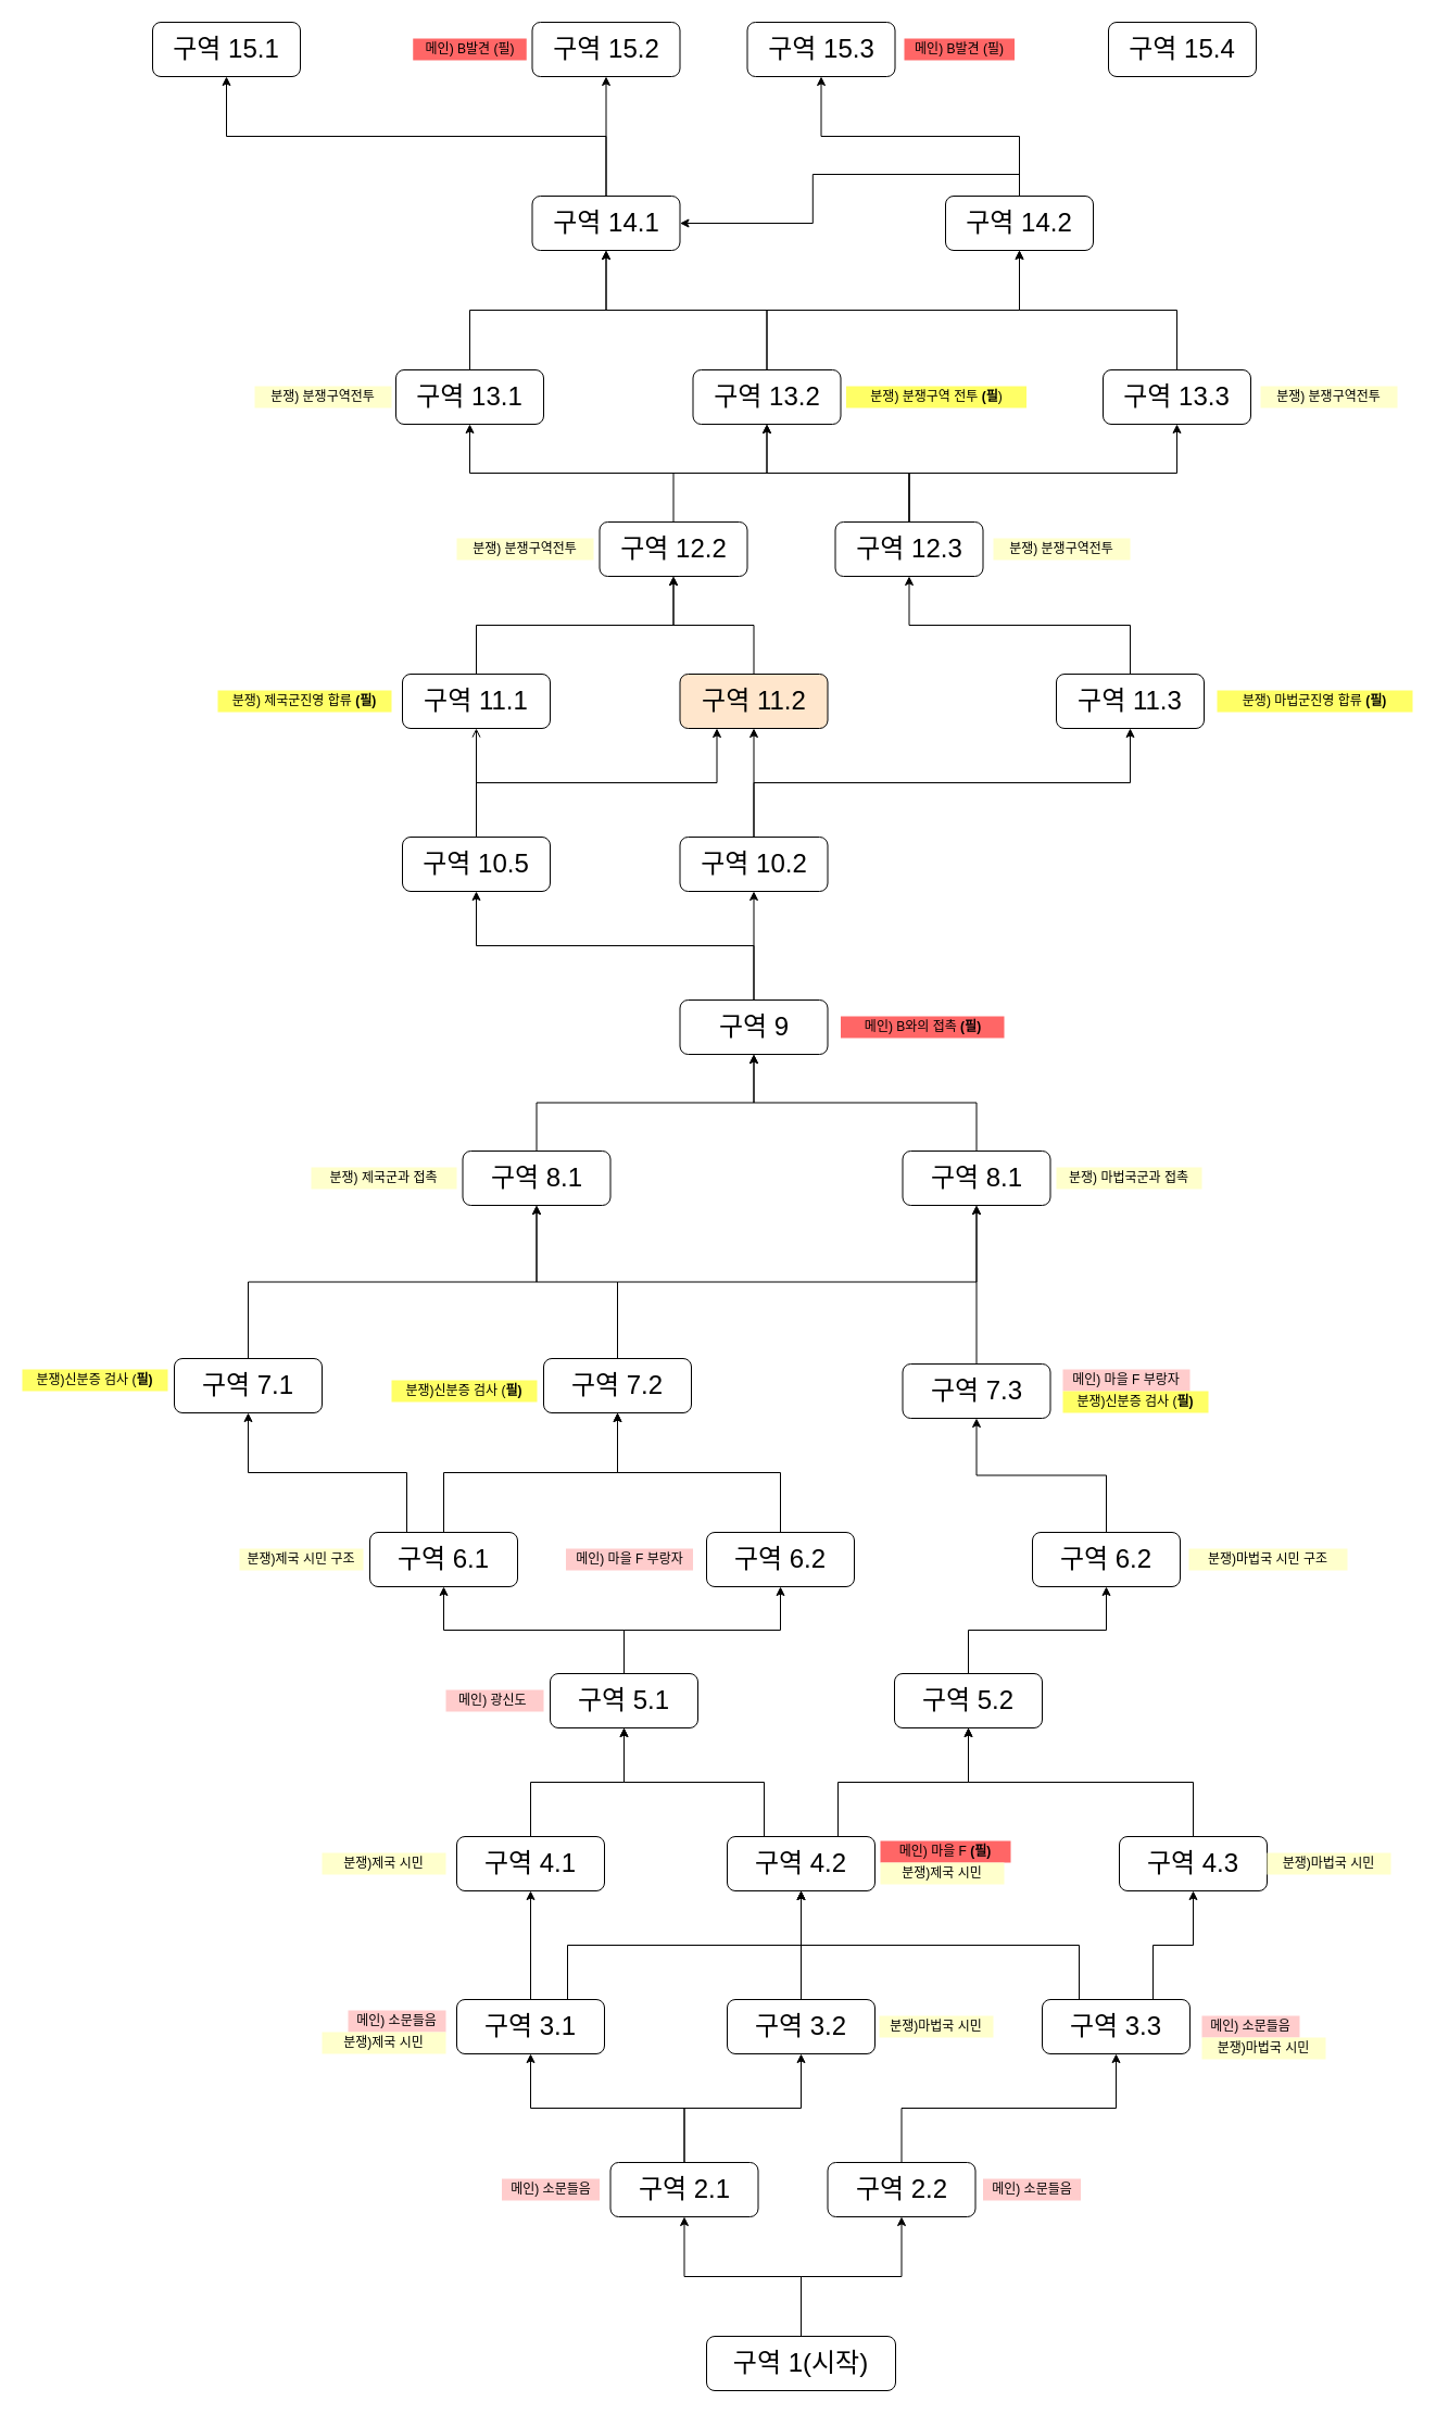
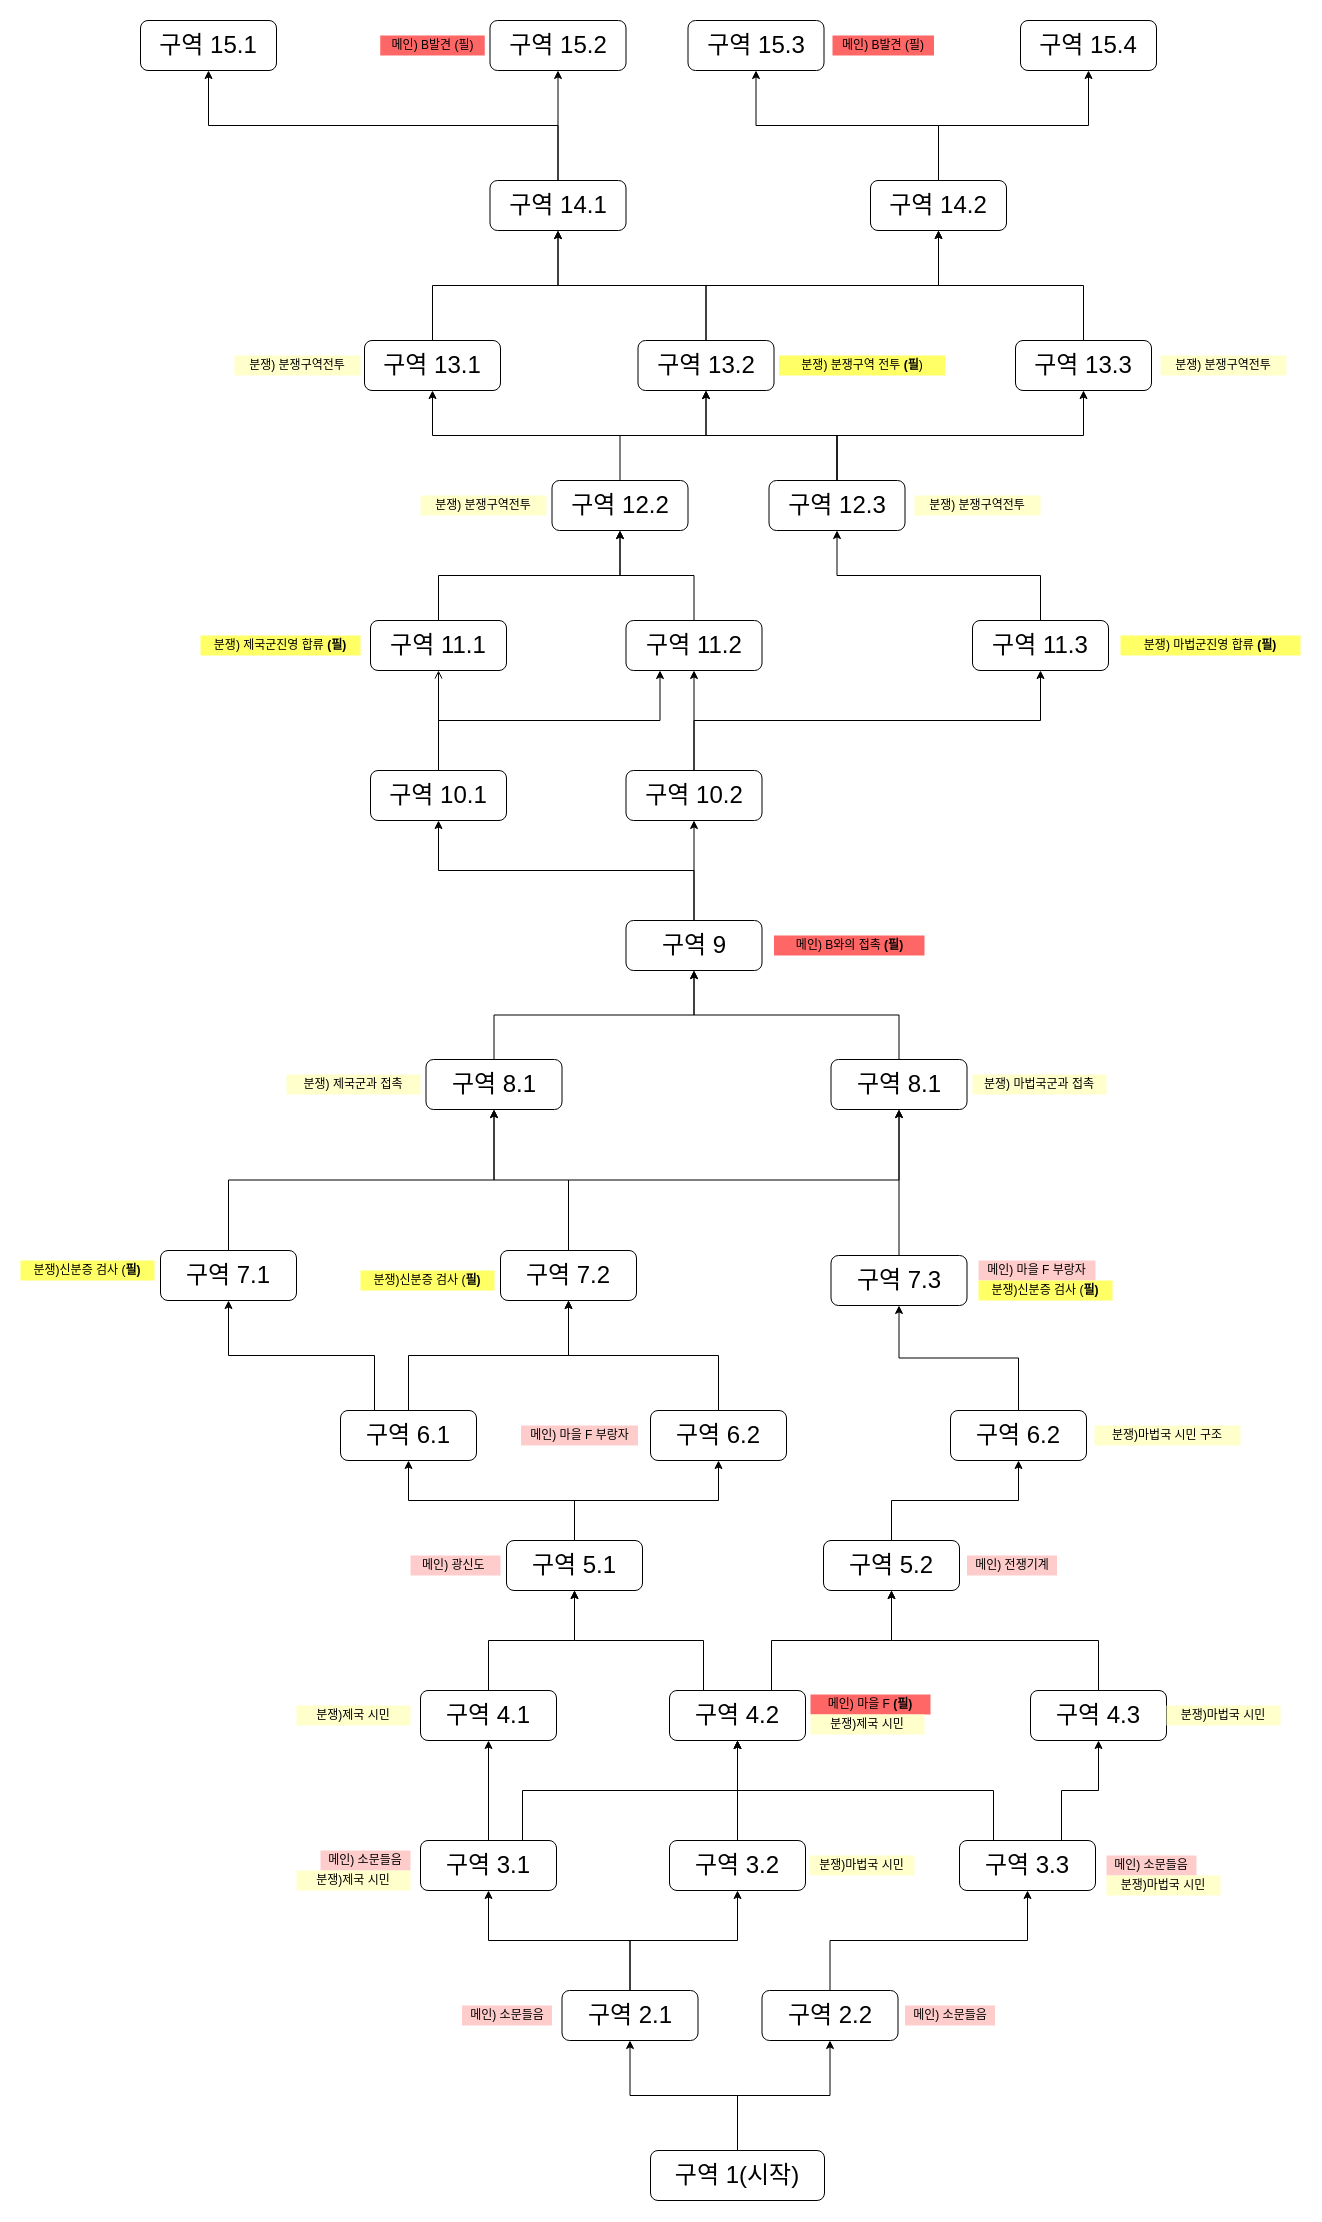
- <mxCell id="111" style="edgeStyle=orthogonalEdgeStyle;rounded=0;orthogonalLoop=1;jettySize=auto;html=1;exitX=0.5;exitY=0;exitDx=0;exitDy=0;" parent="1" source="112" target="109" edge="1"><mxGeometry relative="1" as="geometry" /></mxCell>
+ <mxCell id="111" style="edgeStyle=orthogonalEdgeStyle;rounded=0;orthogonalLoop=1;jettySize=auto;html=1;exitX=0.5;exitY=0;exitDx=0;exitDy=0;" parent="1" source="112" target="117" edge="1"><mxGeometry relative="1" as="geometry" /></mxCell>
- <mxCell id="83" value="&lt;font style=&quot;font-size: 24px&quot;&gt;구역 11.2&lt;/font&gt;" style="rounded=1;whiteSpace=wrap;html=1;fillColor=#ffe6cc;" parent="1" vertex="1"><mxGeometry x="625.5" y="620" width="136" height="50" as="geometry" /></mxCell>
+ <mxCell id="83" value="&lt;font style=&quot;font-size: 24px&quot;&gt;구역 11.2&lt;/font&gt;" style="rounded=1;whiteSpace=wrap;html=1;" parent="1" vertex="1"><mxGeometry x="625.5" y="620" width="136" height="50" as="geometry" /></mxCell>
- <mxCell id="76" value="&lt;font style=&quot;font-size: 24px&quot;&gt;구역 10.5&lt;/font&gt;" style="rounded=1;whiteSpace=wrap;html=1;" parent="1" vertex="1"><mxGeometry x="370" y="770" width="136" height="50" as="geometry" /></mxCell>
+ <mxCell id="76" value="&lt;font style=&quot;font-size: 24px&quot;&gt;구역 10.1&lt;/font&gt;" style="rounded=1;whiteSpace=wrap;html=1;" parent="1" vertex="1"><mxGeometry x="370" y="770" width="136" height="50" as="geometry" /></mxCell>
- <mxCell id="57" value="분쟁)제국 시민 구조" style="text;html=1;strokeColor=none;fillColor=#FFFFCC;align=center;verticalAlign=middle;whiteSpace=wrap;rounded=0;" parent="1" vertex="1"><mxGeometry x="220" y="1425" width="114" height="20" as="geometry" /></mxCell>
+ <mxCell id="35" value="메인) 전쟁기계" style="text;html=1;strokeColor=none;fillColor=#FFCCCC;align=center;verticalAlign=middle;whiteSpace=wrap;rounded=0;" parent="1" vertex="1"><mxGeometry x="966.5" y="1555" width="90" height="20" as="geometry" /></mxCell>
